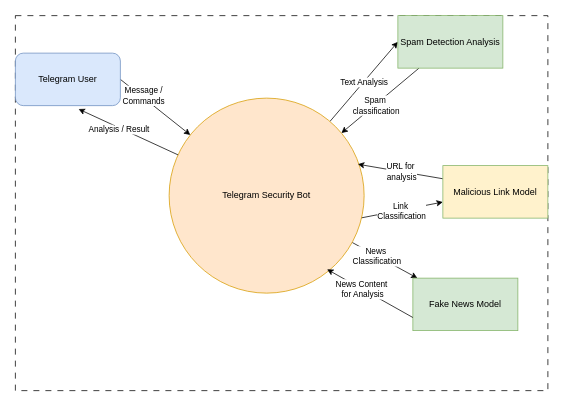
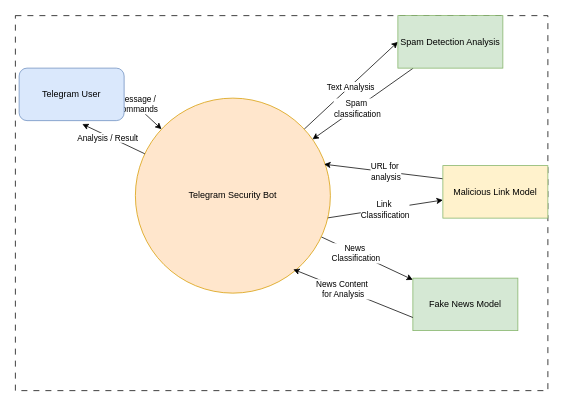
- <mxCell id="13" value="Telegram User" style="rounded=1;whiteSpace=wrap;html=1;fillColor=#dae8fc;strokeColor=#6c8ebf;" vertex="1" parent="3"><mxGeometry y="50" width="140" height="70" as="geometry" /></mxCell>
+ <mxCell id="13" value="Telegram User" style="rounded=1;whiteSpace=wrap;html=1;fillColor=#dae8fc;strokeColor=#6c8ebf;" vertex="1" parent="3"><mxGeometry x="5" y="70" width="140" height="70" as="geometry" /></mxCell>
- <mxCell id="10" value="Telegram Security Bot" style="ellipse;whiteSpace=wrap;html=1;aspect=fixed;fillColor=#ffe6cc;strokeColor=#d79b00;" vertex="1" parent="3"><mxGeometry x="205" y="110" width="260" height="260" as="geometry" /></mxCell>
+ <mxCell id="10" value="Telegram Security Bot" style="ellipse;whiteSpace=wrap;html=1;aspect=fixed;fillColor=#ffe6cc;strokeColor=#d79b00;" vertex="1" parent="3"><mxGeometry x="160" y="110" width="260" height="260" as="geometry" /></mxCell>
